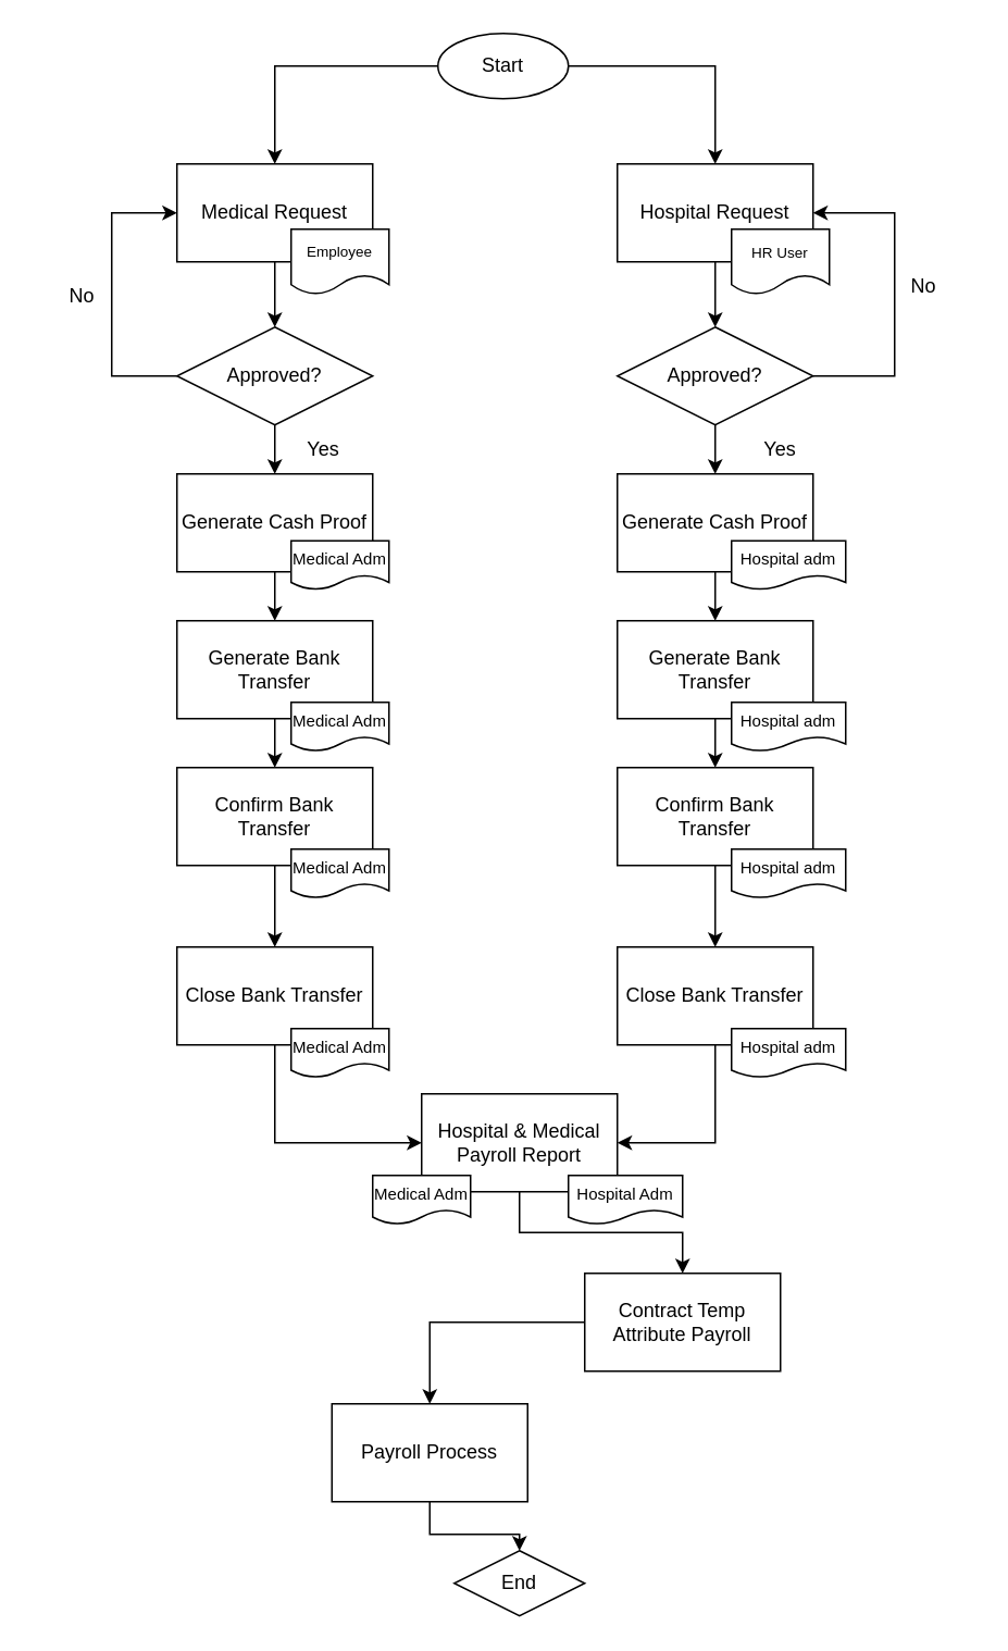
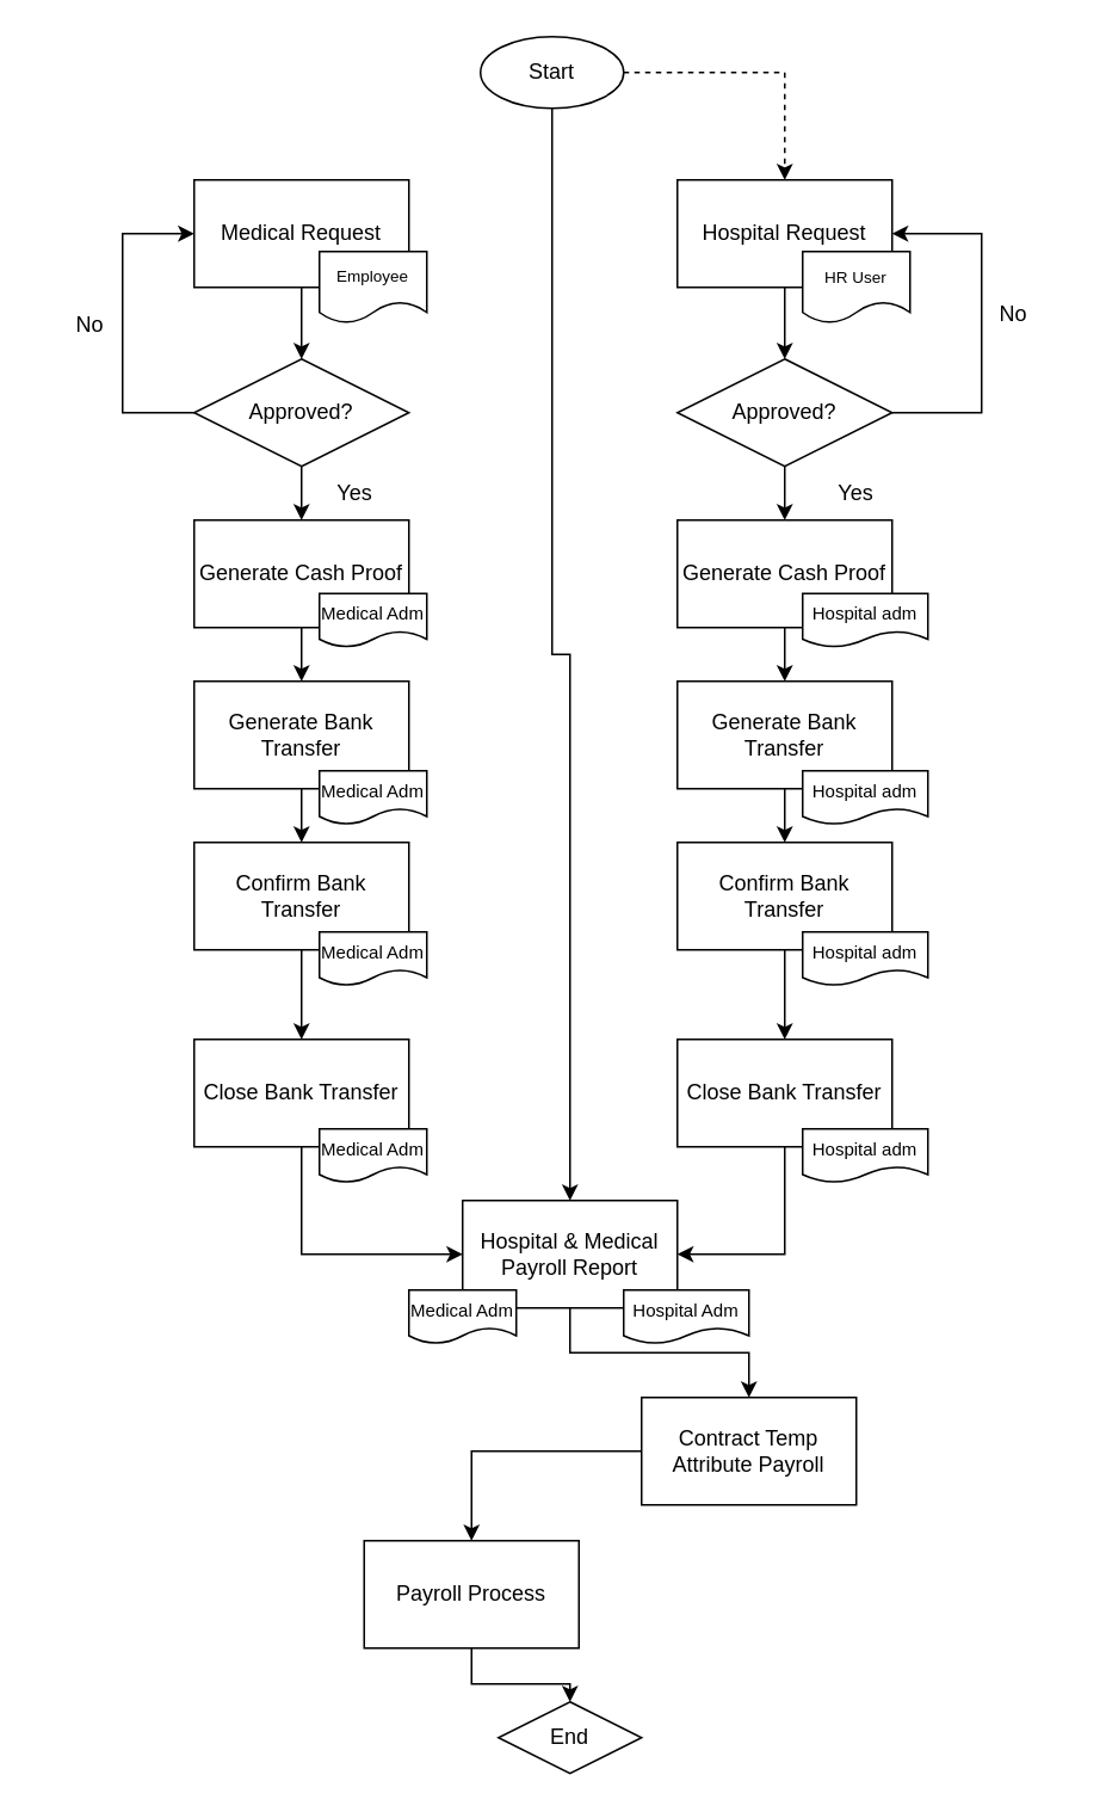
- <mxCell id="3" style="edgeStyle=orthogonalEdgeStyle;rounded=0;orthogonalLoop=1;jettySize=auto;html=1;entryX=0.5;entryY=0;entryDx=0;entryDy=0;" edge="1" parent="1" source="4" target="6"><mxGeometry relative="1" as="geometry" /></mxCell>
+ <mxCell id="3" style="edgeStyle=orthogonalEdgeStyle;rounded=0;orthogonalLoop=1;jettySize=auto;html=1;" edge="1" parent="1" source="4" target="21"><mxGeometry relative="1" as="geometry" /></mxCell>
- <mxCell id="2" style="edgeStyle=orthogonalEdgeStyle;rounded=0;orthogonalLoop=1;jettySize=auto;html=1;entryX=0.5;entryY=0;entryDx=0;entryDy=0;" edge="1" parent="1" source="4" target="8"><mxGeometry relative="1" as="geometry" /></mxCell>
+ <mxCell id="2" style="edgeStyle=orthogonalEdgeStyle;rounded=0;orthogonalLoop=1;jettySize=auto;html=1;entryX=0.5;entryY=0;entryDx=0;entryDy=0;dashed=1;" edge="1" parent="1" source="4" target="8"><mxGeometry relative="1" as="geometry" /></mxCell>
